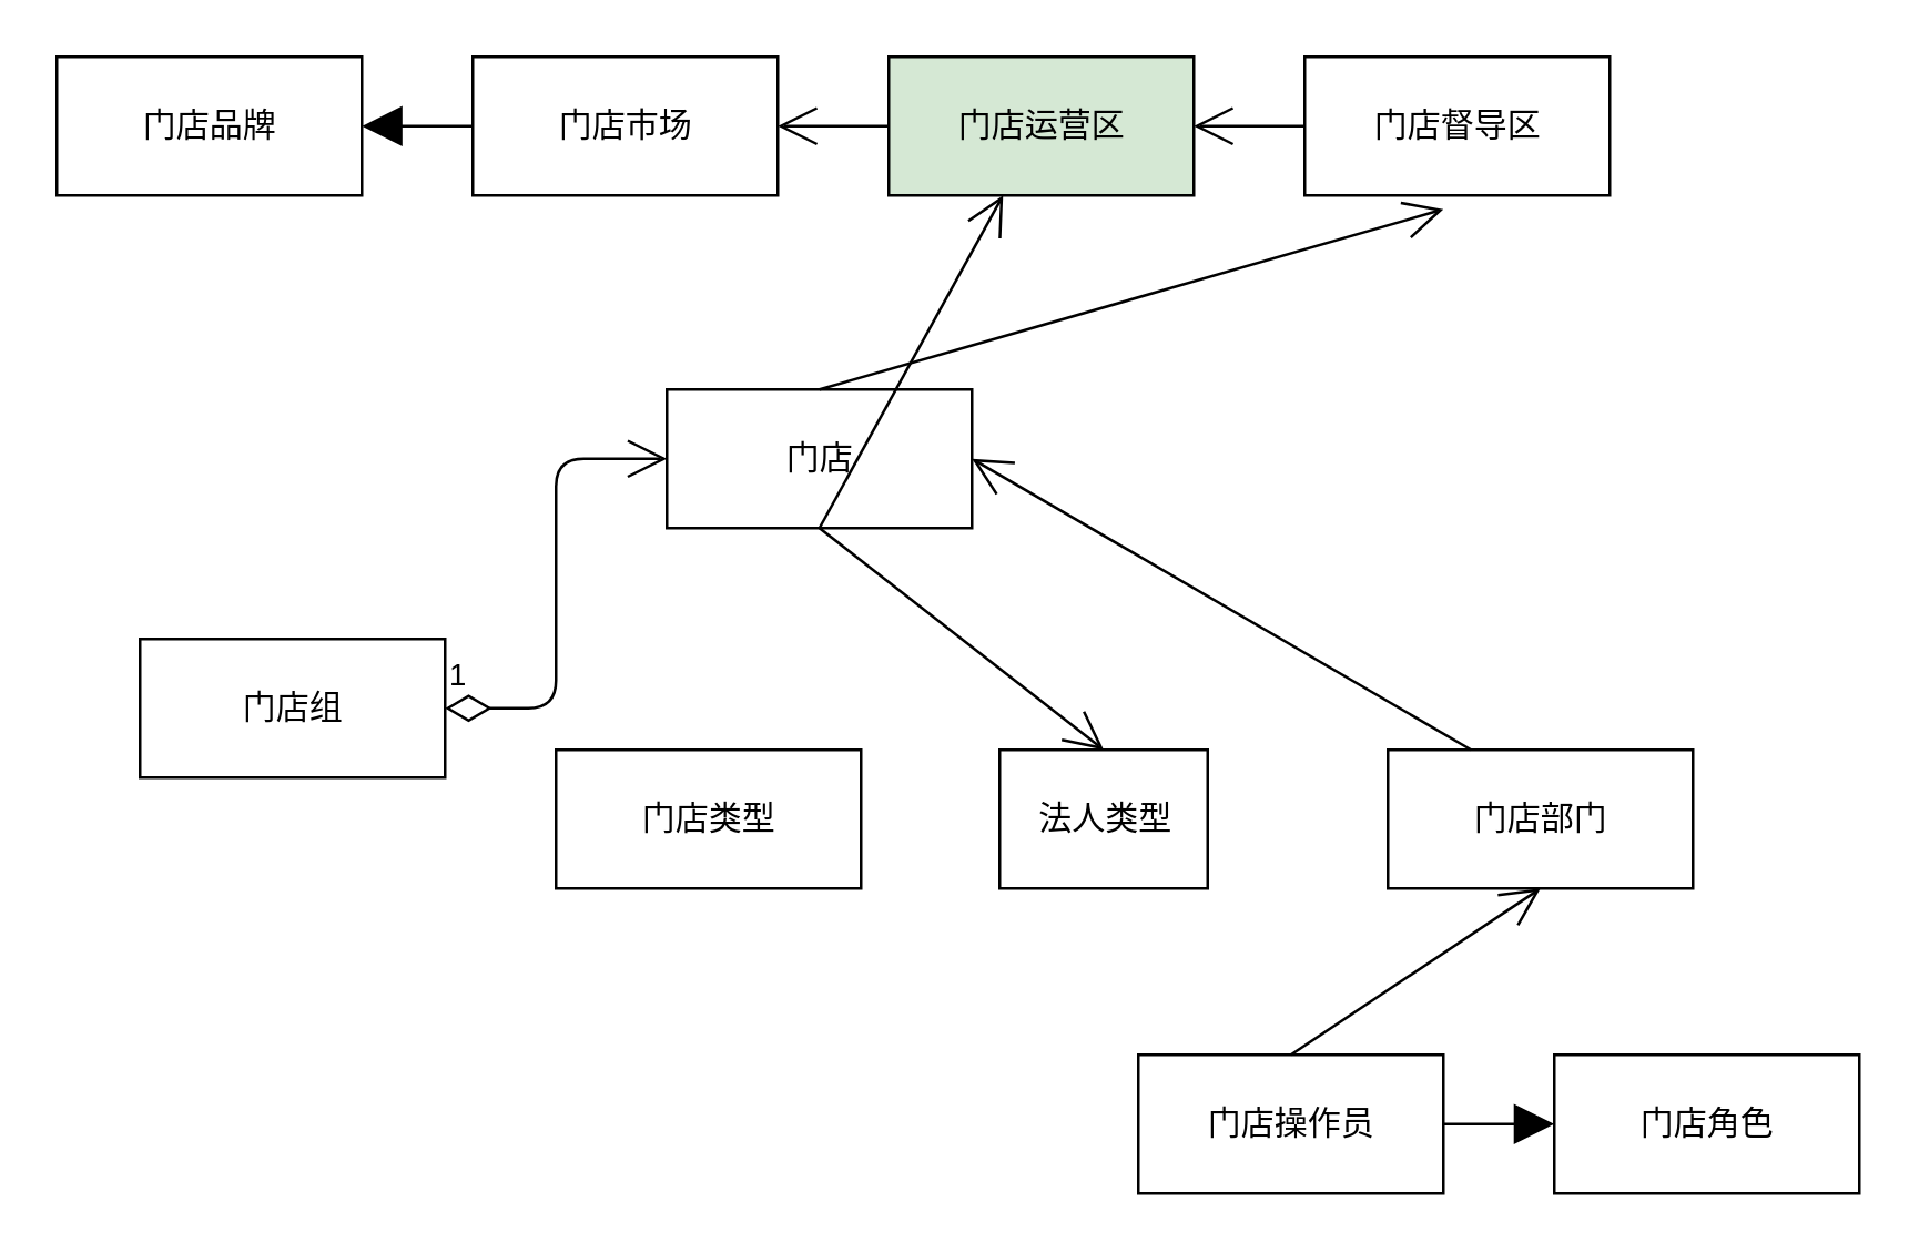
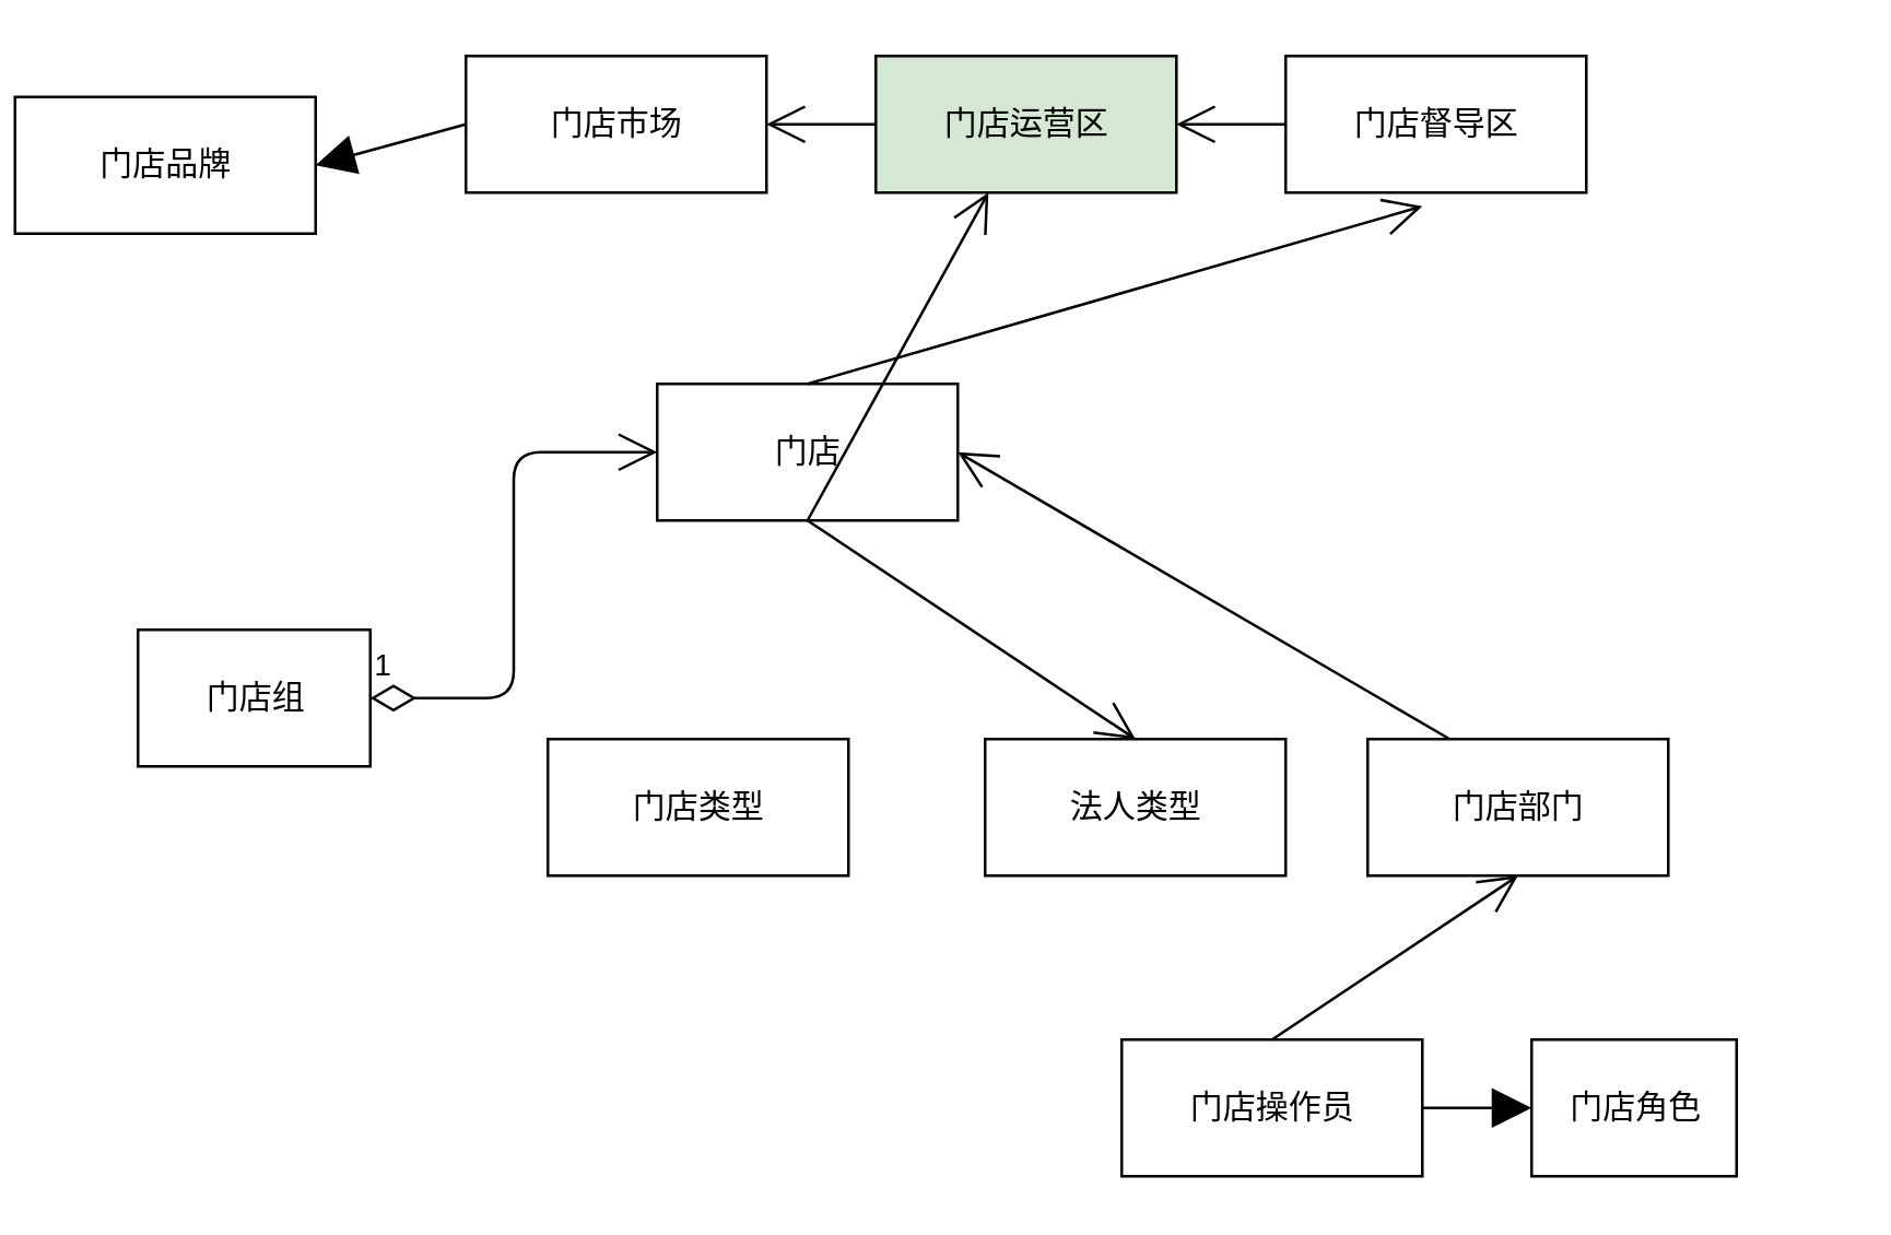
- <mxCell id="2" value="门店品牌" style="html=1;" vertex="1" parent="1"><mxGeometry x="20" y="20" width="110" height="50" as="geometry" /></mxCell>
+ <mxCell id="2" value="门店品牌" style="html=1;" vertex="1" parent="1"><mxGeometry x="5" y="35" width="110" height="50" as="geometry" /></mxCell>
- <mxCell id="7" value="门店组" style="html=1;" vertex="1" parent="1"><mxGeometry x="50" y="230" width="110" height="50" as="geometry" /></mxCell>
+ <mxCell id="7" value="门店组" style="html=1;" vertex="1" parent="1"><mxGeometry x="50" y="230" width="85" height="50" as="geometry" /></mxCell>
- <mxCell id="9" value="法人类型" style="html=1;" vertex="1" parent="1"><mxGeometry x="360" y="270" width="75" height="50" as="geometry" /></mxCell>
+ <mxCell id="9" value="法人类型" style="html=1;" vertex="1" parent="1"><mxGeometry x="360" y="270" width="110" height="50" as="geometry" /></mxCell>
- <mxCell id="12" value="门店角色" style="html=1;" vertex="1" parent="1"><mxGeometry x="560" y="380" width="110" height="50" as="geometry" /></mxCell>
+ <mxCell id="12" value="门店角色" style="html=1;" vertex="1" parent="1"><mxGeometry x="560" y="380" width="75" height="50" as="geometry" /></mxCell>
